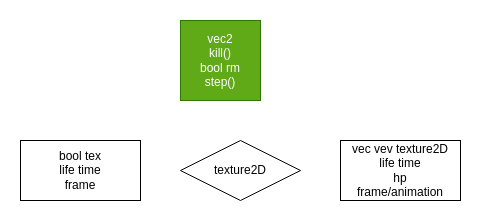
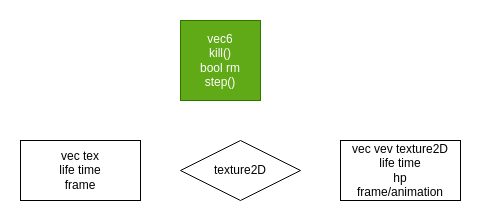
- <mxCell id="2" value="vec2&lt;br&gt;kill()&lt;br&gt;bool rm&lt;br&gt;step()" style="whiteSpace=wrap;html=1;aspect=fixed;fillColor=#60a917;fontColor=#ffffff;strokeColor=#2D7600;" vertex="1" parent="1"><mxGeometry x="180" y="20" width="80" height="80" as="geometry" /></mxCell>
+ <mxCell id="2" value="vec6&lt;br&gt;kill()&lt;br&gt;bool rm&lt;br&gt;step()" style="whiteSpace=wrap;html=1;aspect=fixed;fillColor=#60a917;fontColor=#ffffff;strokeColor=#2D7600;" vertex="1" parent="1"><mxGeometry x="180" y="20" width="80" height="80" as="geometry" /></mxCell>
- <mxCell id="3" value="bool tex&lt;br&gt;life time&lt;br&gt;frame" style="whiteSpace=wrap;html=1;" vertex="1" parent="1"><mxGeometry x="20" y="140" width="120" height="60" as="geometry" /></mxCell>
+ <mxCell id="3" value="vec tex&lt;br&gt;life time&lt;br&gt;frame" style="whiteSpace=wrap;html=1;" vertex="1" parent="1"><mxGeometry x="20" y="140" width="120" height="60" as="geometry" /></mxCell>
